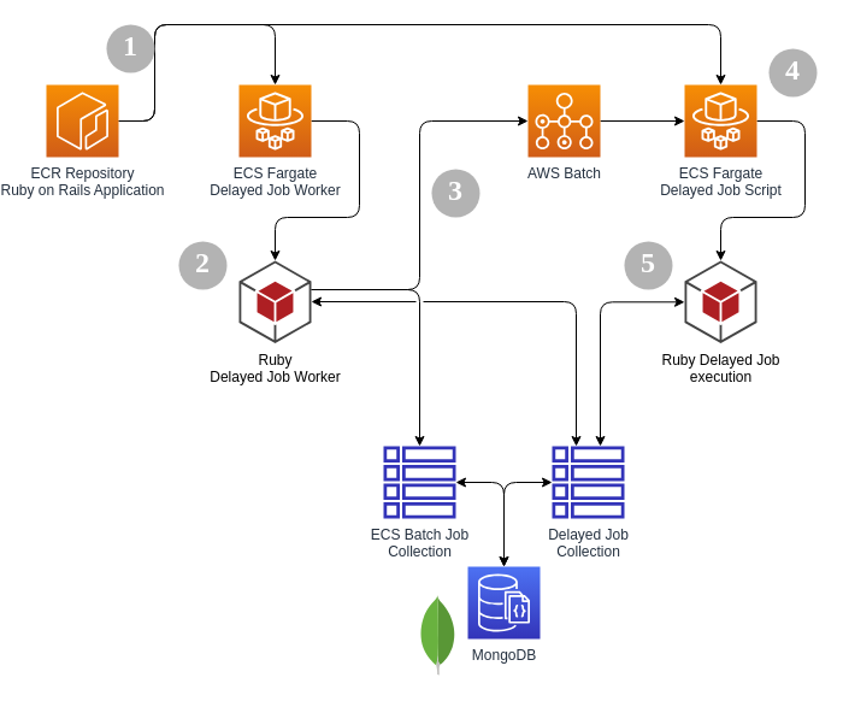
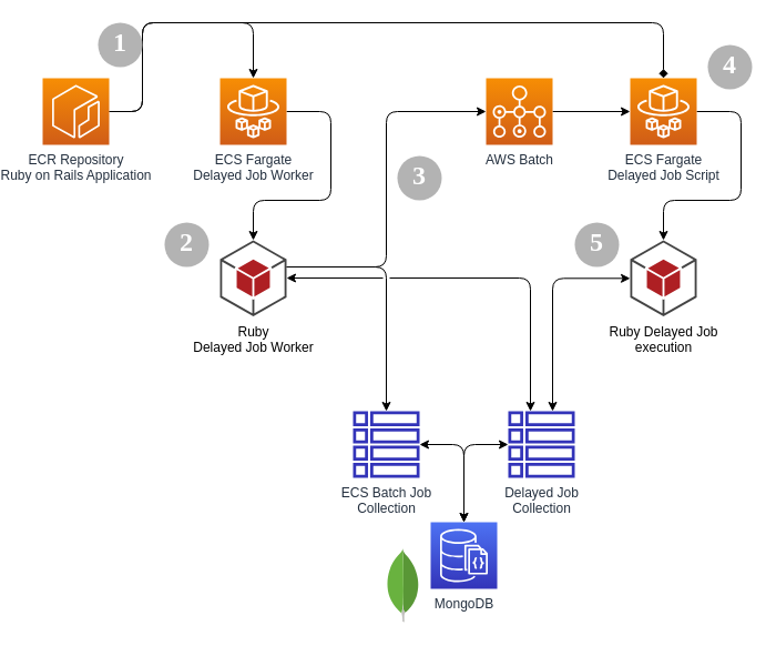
- <mxCell id="8" style="edgeStyle=orthogonalEdgeStyle;rounded=1;orthogonalLoop=1;jettySize=auto;html=1;startArrow=none;startFill=0;" edge="1" parent="1" source="10" target="17"><mxGeometry relative="1" as="geometry"><Array as="points"><mxPoint x="110" y="100" /><mxPoint x="110" y="20" /><mxPoint x="580" y="20" /></Array></mxGeometry></mxCell>
+ <mxCell id="8" style="edgeStyle=orthogonalEdgeStyle;rounded=1;orthogonalLoop=1;jettySize=auto;html=1;startArrow=none;startFill=0;endArrow=diamond;" edge="1" parent="1" source="10" target="17"><mxGeometry relative="1" as="geometry"><Array as="points"><mxPoint x="110" y="100" /><mxPoint x="110" y="20" /><mxPoint x="580" y="20" /></Array></mxGeometry></mxCell>
